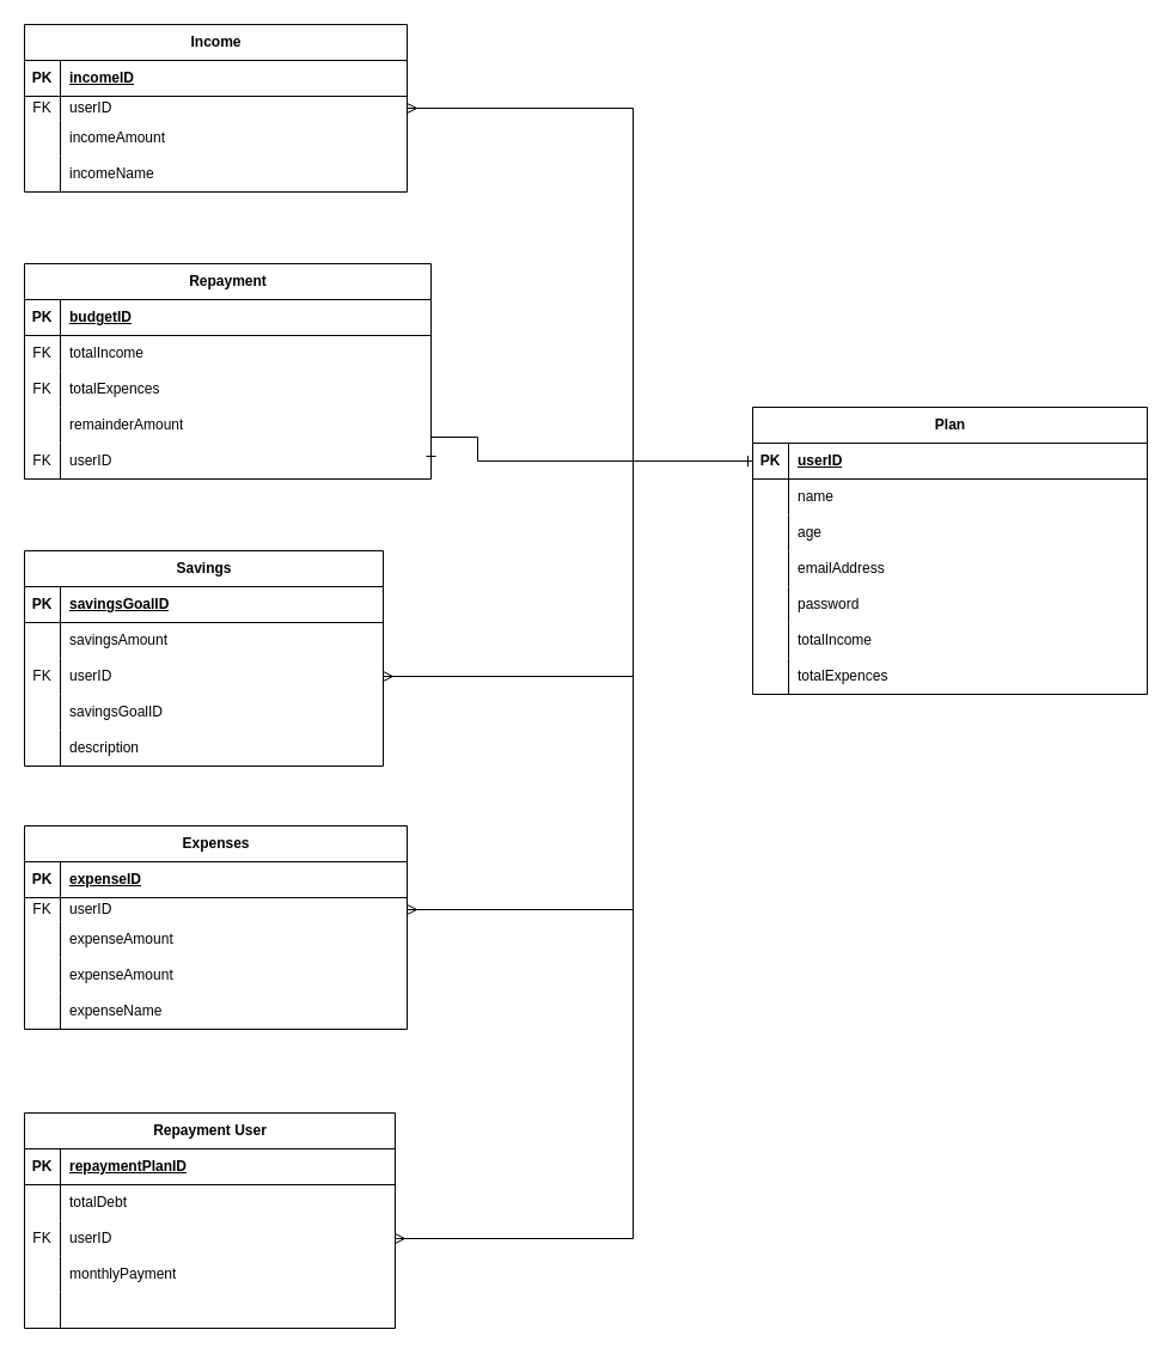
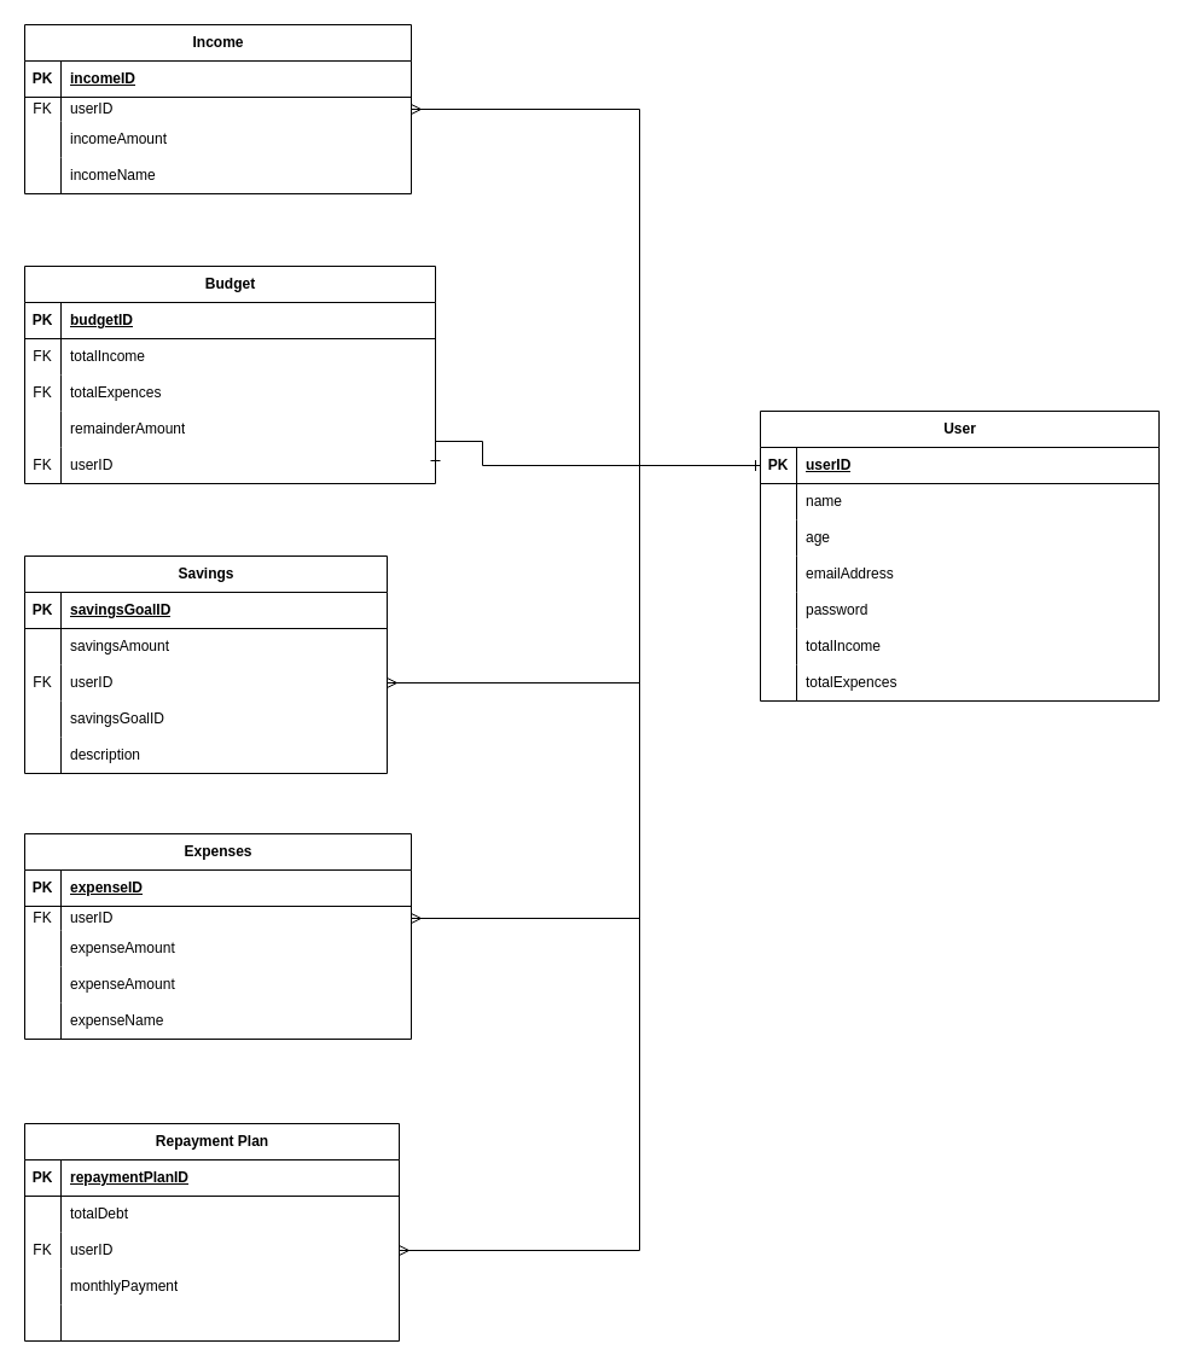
- <mxCell id="18" value="Repayment" style="shape=table;startSize=30;container=1;collapsible=1;childLayout=tableLayout;fixedRows=1;rowLines=0;fontStyle=1;align=center;resizeLast=1;html=1;" parent="1" vertex="1"><mxGeometry x="20" y="220" width="340" height="180" as="geometry" /></mxCell>
+ <mxCell id="18" value="Budget" style="shape=table;startSize=30;container=1;collapsible=1;childLayout=tableLayout;fixedRows=1;rowLines=0;fontStyle=1;align=center;resizeLast=1;html=1;" parent="1" vertex="1"><mxGeometry x="20" y="220" width="340" height="180" as="geometry" /></mxCell>
- <mxCell id="79" value="Plan" style="shape=table;startSize=30;container=1;collapsible=1;childLayout=tableLayout;fixedRows=1;rowLines=0;fontStyle=1;align=center;resizeLast=1;html=1;" parent="1" vertex="1"><mxGeometry x="629" y="340" width="330" height="240" as="geometry" /></mxCell>
+ <mxCell id="79" value="User" style="shape=table;startSize=30;container=1;collapsible=1;childLayout=tableLayout;fixedRows=1;rowLines=0;fontStyle=1;align=center;resizeLast=1;html=1;" parent="1" vertex="1"><mxGeometry x="629" y="340" width="330" height="240" as="geometry" /></mxCell>
- <mxCell id="63" value="Repayment User" style="shape=table;startSize=30;container=1;collapsible=1;childLayout=tableLayout;fixedRows=1;rowLines=0;fontStyle=1;align=center;resizeLast=1;html=1;" parent="1" vertex="1"><mxGeometry x="20" y="930" width="310" height="180" as="geometry" /></mxCell>
+ <mxCell id="63" value="Repayment Plan" style="shape=table;startSize=30;container=1;collapsible=1;childLayout=tableLayout;fixedRows=1;rowLines=0;fontStyle=1;align=center;resizeLast=1;html=1;" parent="1" vertex="1"><mxGeometry x="20" y="930" width="310" height="180" as="geometry" /></mxCell>
